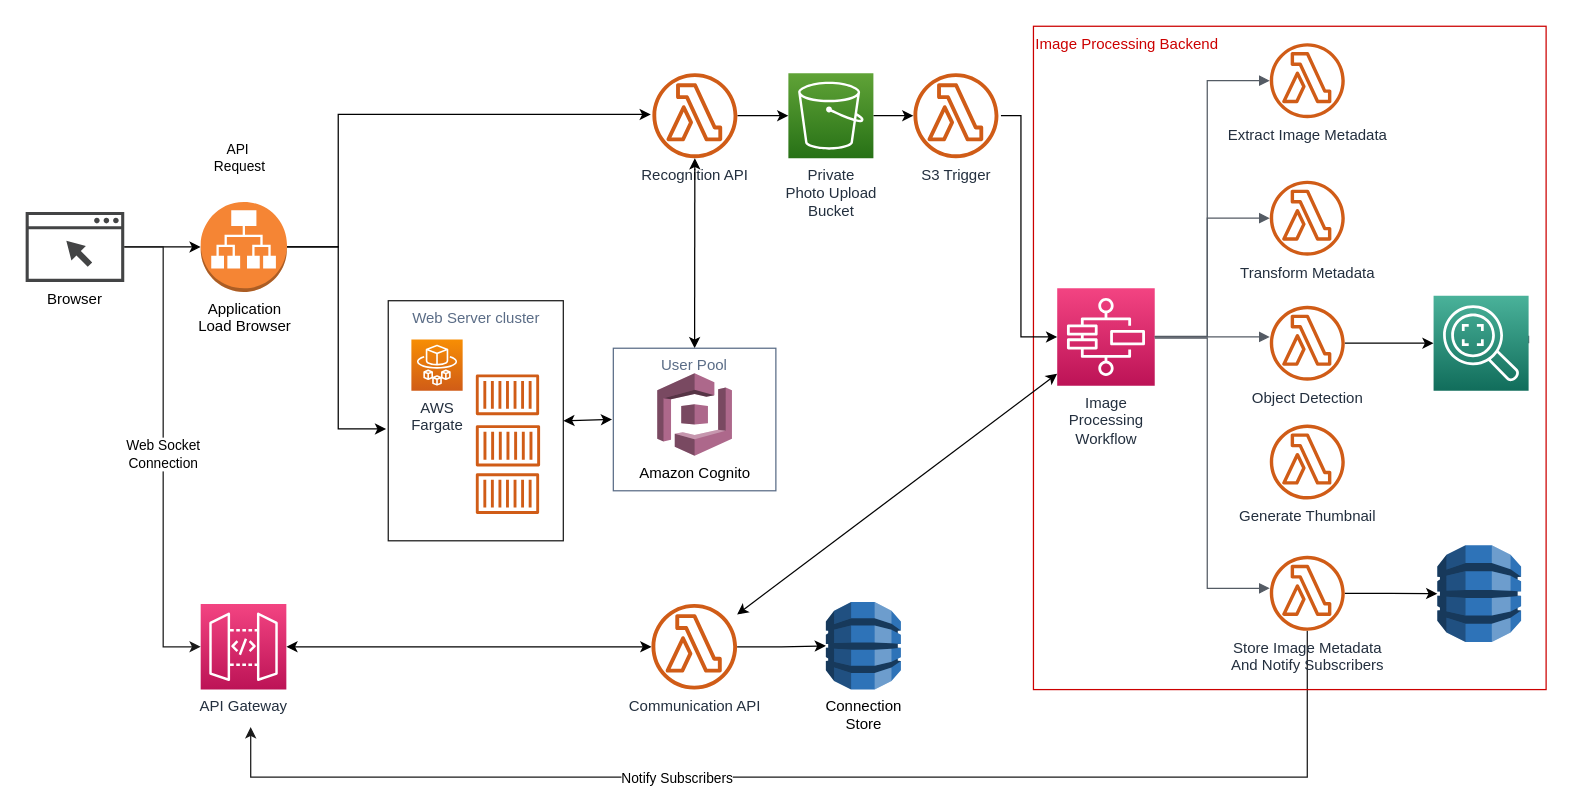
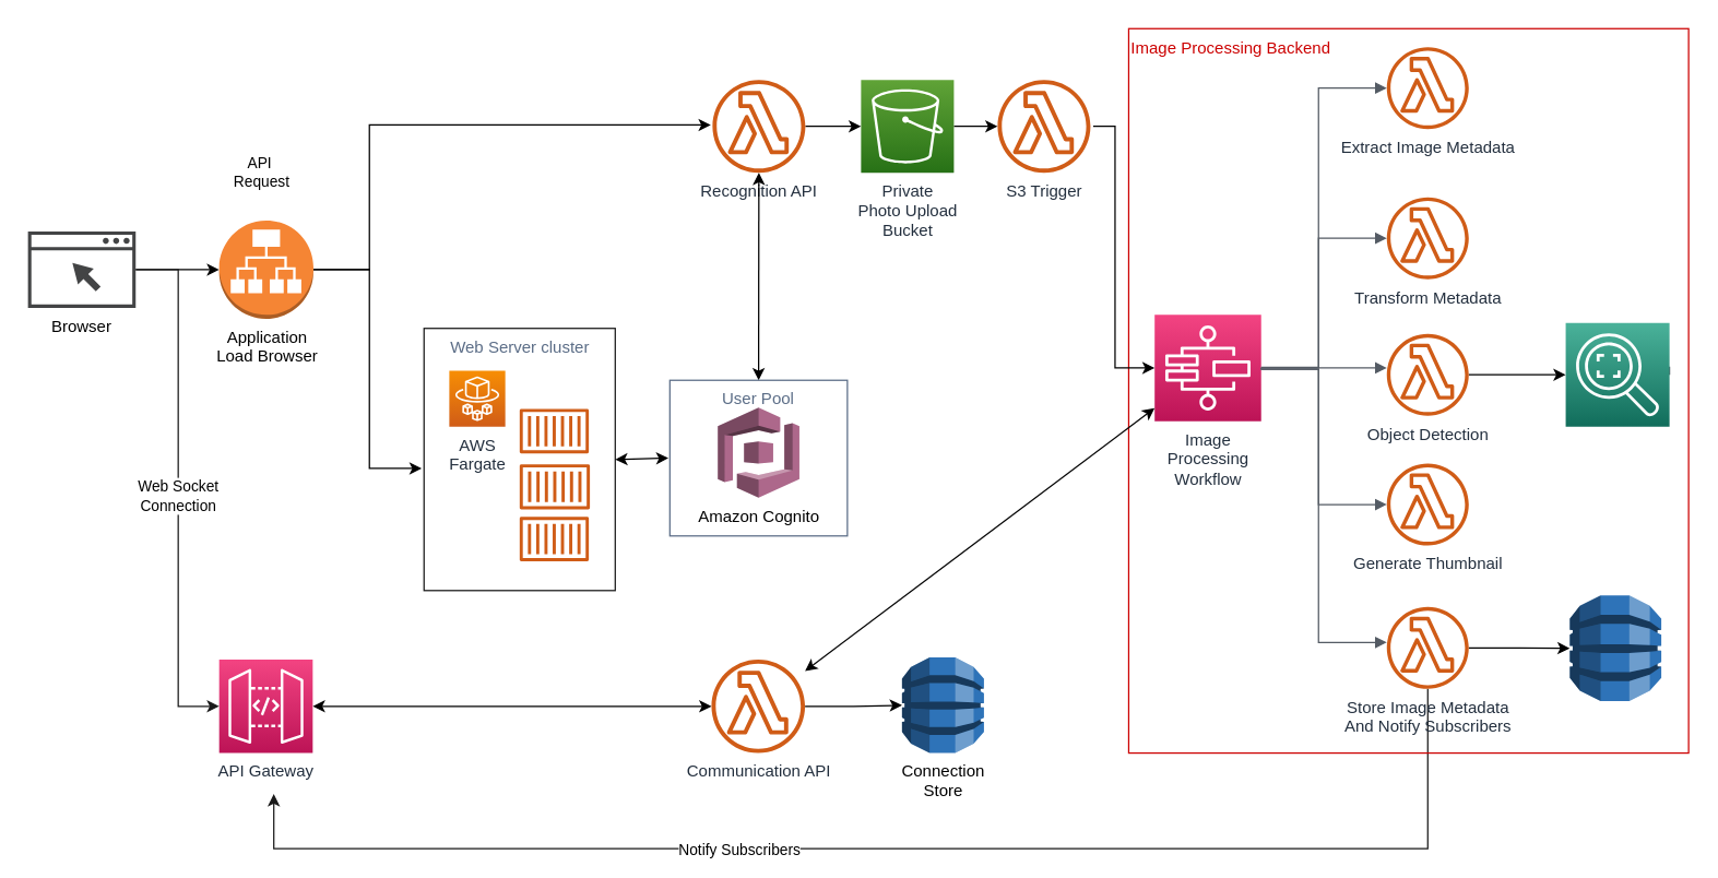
+ <mxCell id="16" value="" style="edgeStyle=orthogonalEdgeStyle;html=1;endArrow=block;elbow=vertical;startArrow=none;endFill=1;strokeColor=#545B64;rounded=0;exitX=1;exitY=0.5;exitDx=0;exitDy=0;exitPerimeter=0;" parent="1" source="11" target="10" edge="1"><mxGeometry width="100" relative="1" as="geometry"><mxPoint x="933" y="279" as="sourcePoint" /><mxPoint x="1025" y="330" as="targetPoint" /><Array as="points"><mxPoint x="923" y="270" /><mxPoint x="965" y="270" /><mxPoint x="965" y="369" /></Array></mxGeometry></mxCell>
